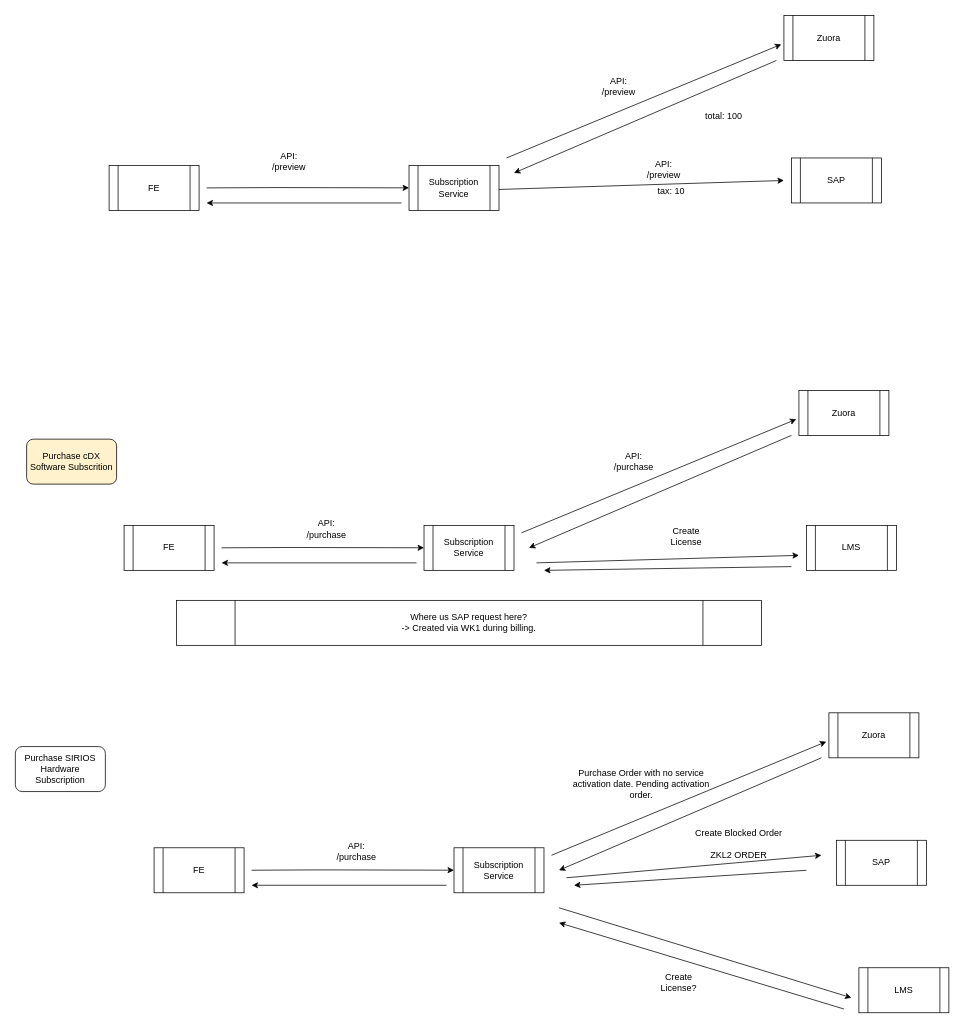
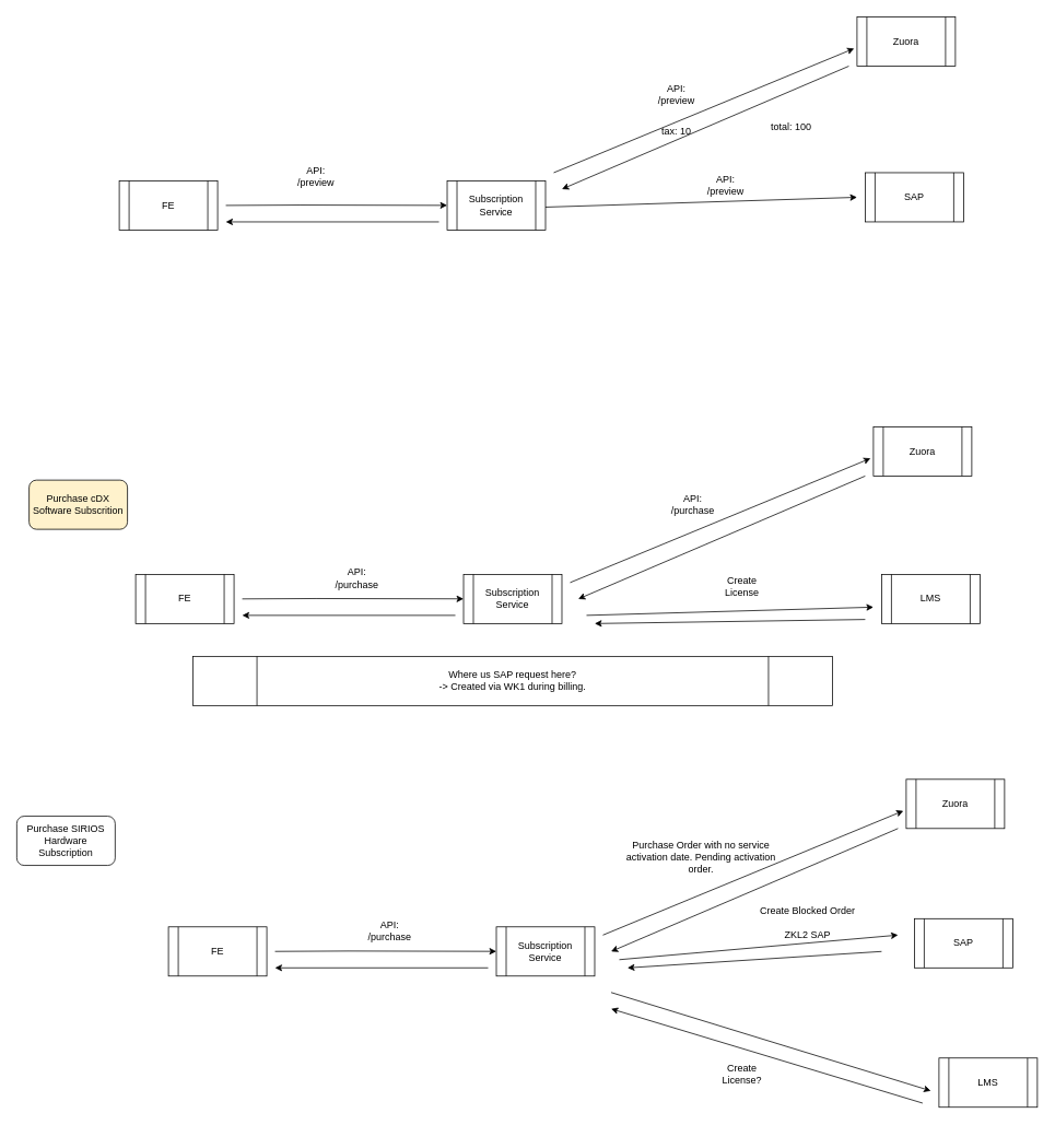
- <mxCell id="15" value="tax: 10" style="text;html=1;align=center;verticalAlign=middle;whiteSpace=wrap;rounded=0;" vertex="1" parent="1"><mxGeometry x="845" y="240" width="100" height="30" as="geometry" /></mxCell>
+ <mxCell id="15" value="tax: 10" style="text;html=1;align=center;verticalAlign=middle;whiteSpace=wrap;rounded=0;" vertex="1" parent="1"><mxGeometry x="775" y="145" width="100" height="30" as="geometry" /></mxCell>
- <mxCell id="28" value="Create License" style="text;html=1;align=center;verticalAlign=middle;whiteSpace=wrap;rounded=0;" vertex="1" parent="1"><mxGeometry x="885" y="700" width="60" height="30" as="geometry" /></mxCell>
+ <mxCell id="28" value="Create License" style="text;html=1;align=center;verticalAlign=middle;whiteSpace=wrap;rounded=0;" vertex="1" parent="1"><mxGeometry x="875" y="700" width="60" height="30" as="geometry" /></mxCell>
- <mxCell id="48" value="Create Blocked Order&lt;div&gt;&lt;br&gt;&lt;/div&gt;&lt;div&gt;ZKL2 ORDER&lt;/div&gt;" style="text;html=1;align=center;verticalAlign=middle;whiteSpace=wrap;rounded=0;" vertex="1" parent="1"><mxGeometry x="915" y="1110" width="140" height="30" as="geometry" /></mxCell>
+ <mxCell id="48" value="Create Blocked Order&lt;div&gt;&lt;br&gt;&lt;/div&gt;&lt;div&gt;ZKL2 SAP&lt;/div&gt;" style="text;html=1;align=center;verticalAlign=middle;whiteSpace=wrap;rounded=0;" vertex="1" parent="1"><mxGeometry x="915" y="1110" width="140" height="30" as="geometry" /></mxCell>
